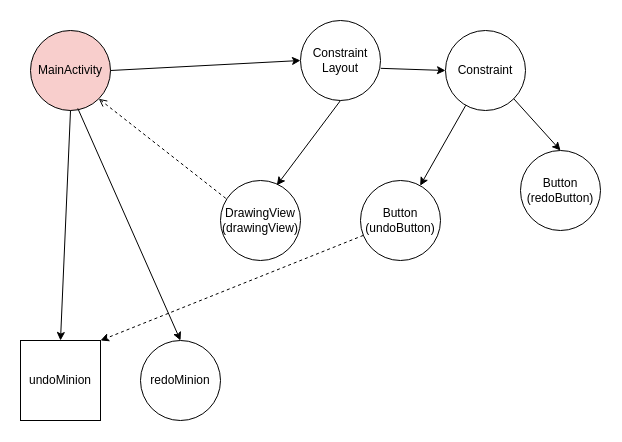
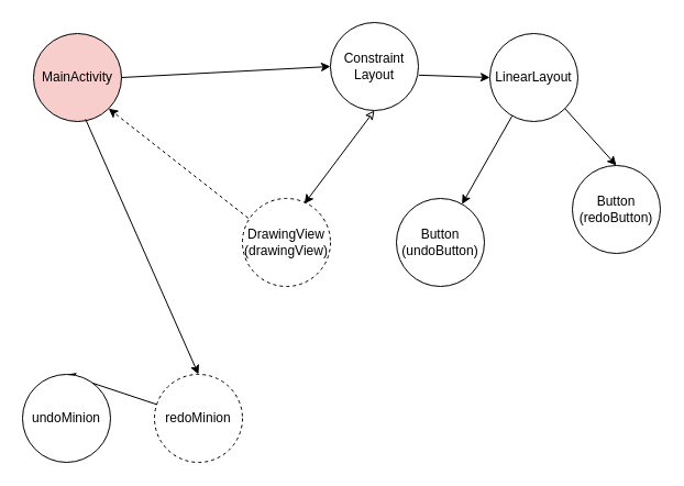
- <mxCell id="5" value="Constraint" style="ellipse;whiteSpace=wrap;html=1;aspect=fixed;" vertex="1" parent="1"><mxGeometry x="445" y="30" width="80" height="80" as="geometry" /></mxCell>
+ <mxCell id="5" value="LinearLayout" style="ellipse;whiteSpace=wrap;html=1;aspect=fixed;" vertex="1" parent="1"><mxGeometry x="445" y="30" width="80" height="80" as="geometry" /></mxCell>
- <mxCell id="13" value="" style="endArrow=open;html=1;entryX=1;entryY=1;entryDx=0;entryDy=0;exitX=0.066;exitY=0.223;exitDx=0;exitDy=0;exitPerimeter=0;dashed=1;" edge="1" parent="1" source="3" target="2"><mxGeometry width="50" height="50" relative="1" as="geometry"><mxPoint x="80" y="380" as="sourcePoint" /><mxPoint x="130" y="330" as="targetPoint" /></mxGeometry></mxCell>
+ <mxCell id="13" value="" style="endArrow=classic;html=1;entryX=1;entryY=1;entryDx=0;entryDy=0;exitX=0.066;exitY=0.223;exitDx=0;exitDy=0;exitPerimeter=0;dashed=1;" edge="1" parent="1" source="3" target="2"><mxGeometry width="50" height="50" relative="1" as="geometry"><mxPoint x="80" y="380" as="sourcePoint" /><mxPoint x="130" y="330" as="targetPoint" /></mxGeometry></mxCell>
- <mxCell id="4" value="" style="endArrow=none;startArrow=classic;html=1;exitX=0.704;exitY=0.06;exitDx=0;exitDy=0;exitPerimeter=0;startFill=1;endFill=0;entryX=0.5;entryY=1;entryDx=0;entryDy=0;" edge="1" parent="1" source="3" target="10"><mxGeometry width="50" height="50" relative="1" as="geometry"><mxPoint x="265" y="200" as="sourcePoint" /><mxPoint x="335" y="130" as="targetPoint" /></mxGeometry></mxCell>
+ <mxCell id="4" value="" style="endArrow=classic;startArrow=classic;html=1;exitX=0.704;exitY=0.06;exitDx=0;exitDy=0;exitPerimeter=0;startFill=1;endFill=0;entryX=0.5;entryY=1;entryDx=0;entryDy=0;" edge="1" parent="1" source="3" target="10"><mxGeometry width="50" height="50" relative="1" as="geometry"><mxPoint x="265" y="200" as="sourcePoint" /><mxPoint x="335" y="130" as="targetPoint" /></mxGeometry></mxCell>
- <mxCell id="3" value="DrawingView&lt;br&gt;(drawingView)" style="ellipse;whiteSpace=wrap;html=1;aspect=fixed;" vertex="1" parent="1"><mxGeometry x="220" y="180" width="80" height="80" as="geometry" /></mxCell>
+ <mxCell id="3" value="DrawingView&lt;br&gt;(drawingView)" style="ellipse;whiteSpace=wrap;html=1;aspect=fixed;dashed=1;" vertex="1" parent="1"><mxGeometry x="220" y="180" width="80" height="80" as="geometry" /></mxCell>
- <mxCell id="12" value="" style="endArrow=none;startArrow=classic;html=1;startFill=1;endFill=0;entryX=0.5;entryY=1;entryDx=0;entryDy=0;exitX=0.5;exitY=0;exitDx=0;exitDy=0;" edge="1" parent="1" source="15" target="2"><mxGeometry width="50" height="50" relative="1" as="geometry"><mxPoint x="190" y="80" as="sourcePoint" /><mxPoint x="275.32" y="97.84" as="targetPoint" /></mxGeometry></mxCell>
+ <mxCell id="12" value="" style="endArrow=none;startArrow=classic;html=1;startFill=1;endFill=0;exitX=0.5;exitY=0;exitDx=0;exitDy=0;" edge="1" parent="1" source="15" target="16"><mxGeometry width="50" height="50" relative="1" as="geometry"><mxPoint x="190" y="80" as="sourcePoint" /><mxPoint x="275.32" y="97.84" as="targetPoint" /></mxGeometry></mxCell>
- <mxCell id="14" value="" style="endArrow=classic;html=1;dashed=1;entryX=1;entryY=0;entryDx=0;entryDy=0;" edge="1" parent="1" source="6" target="15"><mxGeometry width="50" height="50" relative="1" as="geometry"><mxPoint x="310" y="470" as="sourcePoint" /><mxPoint x="80" y="120" as="targetPoint" /></mxGeometry></mxCell>
- <mxCell id="15" value="undoMinion" style="whiteSpace=wrap;html=1;aspect=fixed;rounded=0;" vertex="1" parent="1"><mxGeometry x="20" y="340" width="80" height="80" as="geometry" /></mxCell>
+ <mxCell id="15" value="undoMinion" style="ellipse;whiteSpace=wrap;html=1;aspect=fixed;" vertex="1" parent="1"><mxGeometry x="20" y="340" width="80" height="80" as="geometry" /></mxCell>
- <mxCell id="16" value="redoMinion" style="ellipse;whiteSpace=wrap;html=1;aspect=fixed;" vertex="1" parent="1"><mxGeometry x="140" y="340" width="80" height="80" as="geometry" /></mxCell>
+ <mxCell id="16" value="redoMinion" style="ellipse;whiteSpace=wrap;html=1;aspect=fixed;dashed=1;" vertex="1" parent="1"><mxGeometry x="140" y="340" width="80" height="80" as="geometry" /></mxCell>
